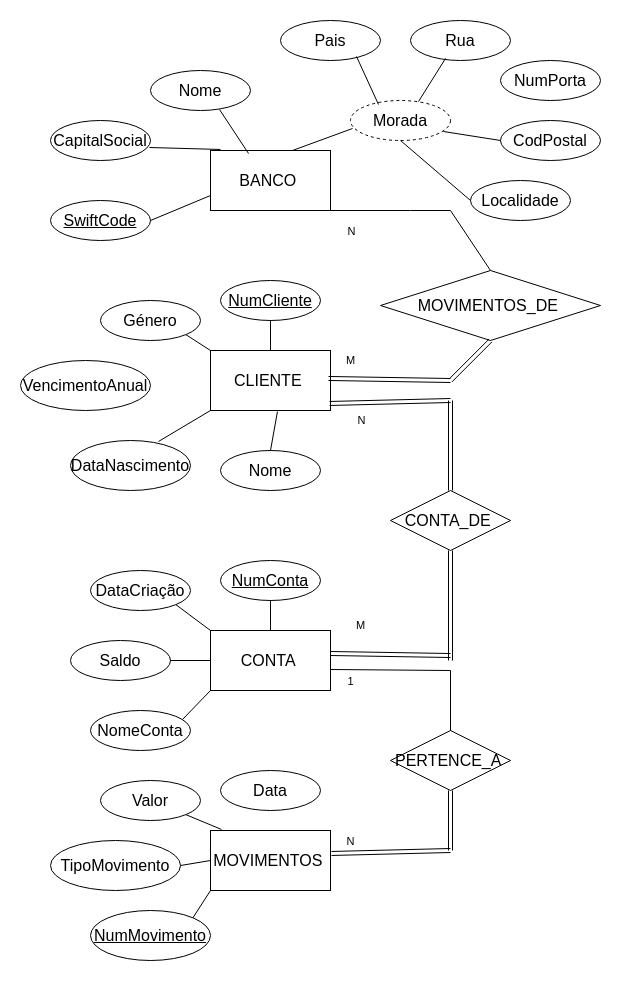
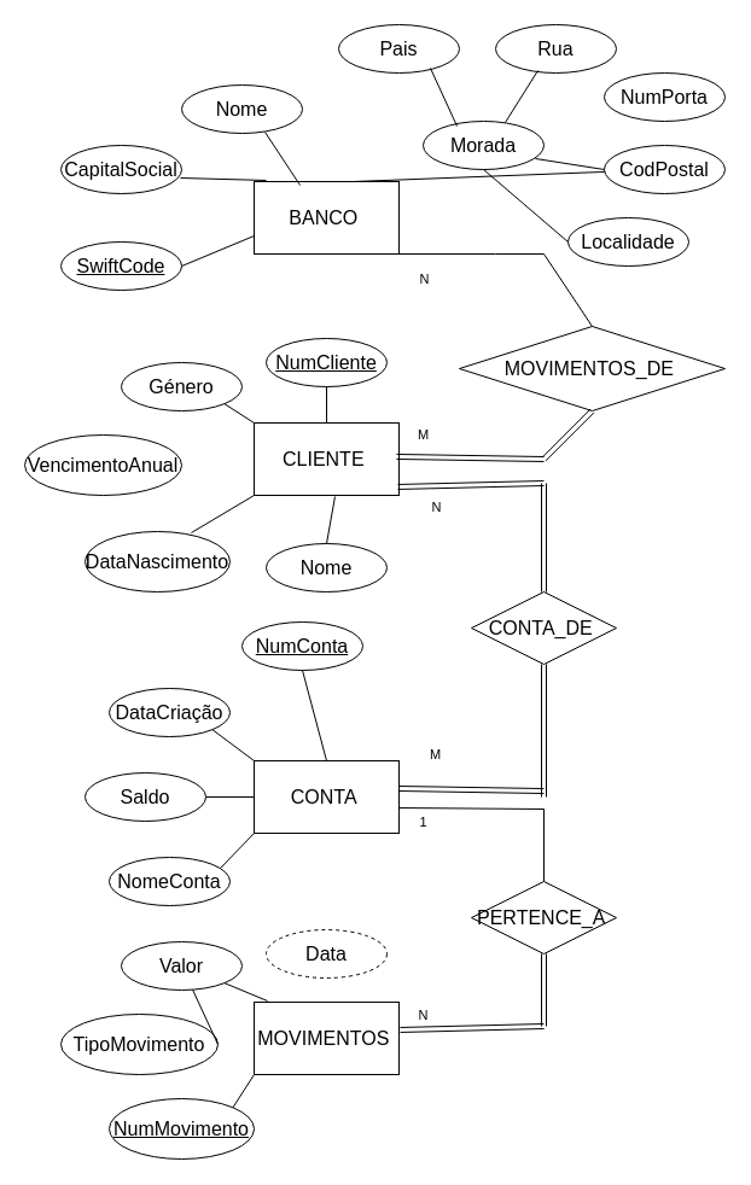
- <mxCell id="4" value="&lt;span id=&quot;docs-internal-guid-b2e55722-7fff-10bd-e425-3219755d571b&quot;&gt;&lt;span style=&quot;font-size: 12pt; font-family: Calibri, sans-serif; background-color: transparent; font-variant-numeric: normal; font-variant-east-asian: normal; font-variant-alternates: normal; font-variant-position: normal; font-variant-emoji: normal; vertical-align: baseline; white-space-collapse: preserve;&quot;&gt;Morada&lt;/span&gt;&lt;/span&gt;" style="ellipse;whiteSpace=wrap;html=1;align=center;dashed=1;" vertex="1" parent="1"><mxGeometry x="350" y="100" width="100" height="40" as="geometry" /></mxCell>
+ <mxCell id="4" value="&lt;span id=&quot;docs-internal-guid-b2e55722-7fff-10bd-e425-3219755d571b&quot;&gt;&lt;span style=&quot;font-size: 12pt; font-family: Calibri, sans-serif; background-color: transparent; font-variant-numeric: normal; font-variant-east-asian: normal; font-variant-alternates: normal; font-variant-position: normal; font-variant-emoji: normal; vertical-align: baseline; white-space-collapse: preserve;&quot;&gt;Morada&lt;/span&gt;&lt;/span&gt;" style="ellipse;whiteSpace=wrap;html=1;align=center;" vertex="1" parent="1"><mxGeometry x="350" y="100" width="100" height="40" as="geometry" /></mxCell>
- <mxCell id="31" value="" style="endArrow=none;html=1;rounded=0;entryX=0.02;entryY=0.7;entryDx=0;entryDy=0;entryPerimeter=0;exitX=0.683;exitY=0;exitDx=0;exitDy=0;exitPerimeter=0;" edge="1" parent="1" source="2" target="4"><mxGeometry width="50" height="50" relative="1" as="geometry"><mxPoint x="300" y="150" as="sourcePoint" /><mxPoint x="350" y="100" as="targetPoint" /></mxGeometry></mxCell>
+ <mxCell id="31" value="" style="endArrow=none;html=1;rounded=0;exitX=0.683;exitY=0;exitDx=0;exitDy=0;exitPerimeter=0;" edge="1" parent="1" source="2" target="5"><mxGeometry width="50" height="50" relative="1" as="geometry"><mxPoint x="300" y="150" as="sourcePoint" /><mxPoint x="350" y="100" as="targetPoint" /></mxGeometry></mxCell>
- <mxCell id="22" value="&lt;span id=&quot;docs-internal-guid-426f32d3-7fff-5bcd-8333-54c72f3eebee&quot;&gt;&lt;span style=&quot;font-size: 12pt; font-family: Calibri, sans-serif; background-color: transparent; font-variant-numeric: normal; font-variant-east-asian: normal; font-variant-alternates: normal; font-variant-position: normal; font-variant-emoji: normal; text-decoration-skip-ink: none; vertical-align: baseline; white-space-collapse: preserve;&quot;&gt;NumConta&lt;/span&gt;&lt;/span&gt;" style="ellipse;whiteSpace=wrap;html=1;align=center;fontStyle=4;" vertex="1" parent="1"><mxGeometry x="220" y="560" width="100" height="40" as="geometry" /></mxCell>
+ <mxCell id="22" value="&lt;span id=&quot;docs-internal-guid-426f32d3-7fff-5bcd-8333-54c72f3eebee&quot;&gt;&lt;span style=&quot;font-size: 12pt; font-family: Calibri, sans-serif; background-color: transparent; font-variant-numeric: normal; font-variant-east-asian: normal; font-variant-alternates: normal; font-variant-position: normal; font-variant-emoji: normal; text-decoration-skip-ink: none; vertical-align: baseline; white-space-collapse: preserve;&quot;&gt;NumConta&lt;/span&gt;&lt;/span&gt;" style="ellipse;whiteSpace=wrap;html=1;align=center;fontStyle=4;" vertex="1" parent="1"><mxGeometry x="200" y="515" width="100" height="40" as="geometry" /></mxCell>
- <mxCell id="26" value="&lt;span id=&quot;docs-internal-guid-baca70d8-7fff-495a-11ea-d1c37267b8ab&quot;&gt;&lt;span style=&quot;font-size: 12pt; font-family: Calibri, sans-serif; background-color: transparent; font-variant-numeric: normal; font-variant-east-asian: normal; font-variant-alternates: normal; font-variant-position: normal; font-variant-emoji: normal; vertical-align: baseline; white-space-collapse: preserve;&quot;&gt;Data&lt;/span&gt;&lt;/span&gt;" style="ellipse;whiteSpace=wrap;html=1;align=center;" vertex="1" parent="1"><mxGeometry x="220" y="770" width="100" height="40" as="geometry" /></mxCell>
+ <mxCell id="26" value="&lt;span id=&quot;docs-internal-guid-baca70d8-7fff-495a-11ea-d1c37267b8ab&quot;&gt;&lt;span style=&quot;font-size: 12pt; font-family: Calibri, sans-serif; background-color: transparent; font-variant-numeric: normal; font-variant-east-asian: normal; font-variant-alternates: normal; font-variant-position: normal; font-variant-emoji: normal; vertical-align: baseline; white-space-collapse: preserve;&quot;&gt;Data&lt;/span&gt;&lt;/span&gt;" style="ellipse;whiteSpace=wrap;html=1;align=center;dashed=1;" vertex="1" parent="1"><mxGeometry x="220" y="770" width="100" height="40" as="geometry" /></mxCell>
- <mxCell id="45" value="" style="endArrow=none;html=1;rounded=0;exitX=1;exitY=0.5;exitDx=0;exitDy=0;entryX=0;entryY=0.5;entryDx=0;entryDy=0;" edge="1" parent="1" source="25" target="23"><mxGeometry width="50" height="50" relative="1" as="geometry"><mxPoint x="150" y="870" as="sourcePoint" /><mxPoint x="200" y="820" as="targetPoint" /></mxGeometry></mxCell>
+ <mxCell id="45" value="" style="endArrow=none;html=1;rounded=0;exitX=1;exitY=0.5;exitDx=0;exitDy=0;" edge="1" parent="1" source="25" target="24"><mxGeometry width="50" height="50" relative="1" as="geometry"><mxPoint x="150" y="870" as="sourcePoint" /><mxPoint x="200" y="820" as="targetPoint" /></mxGeometry></mxCell>
